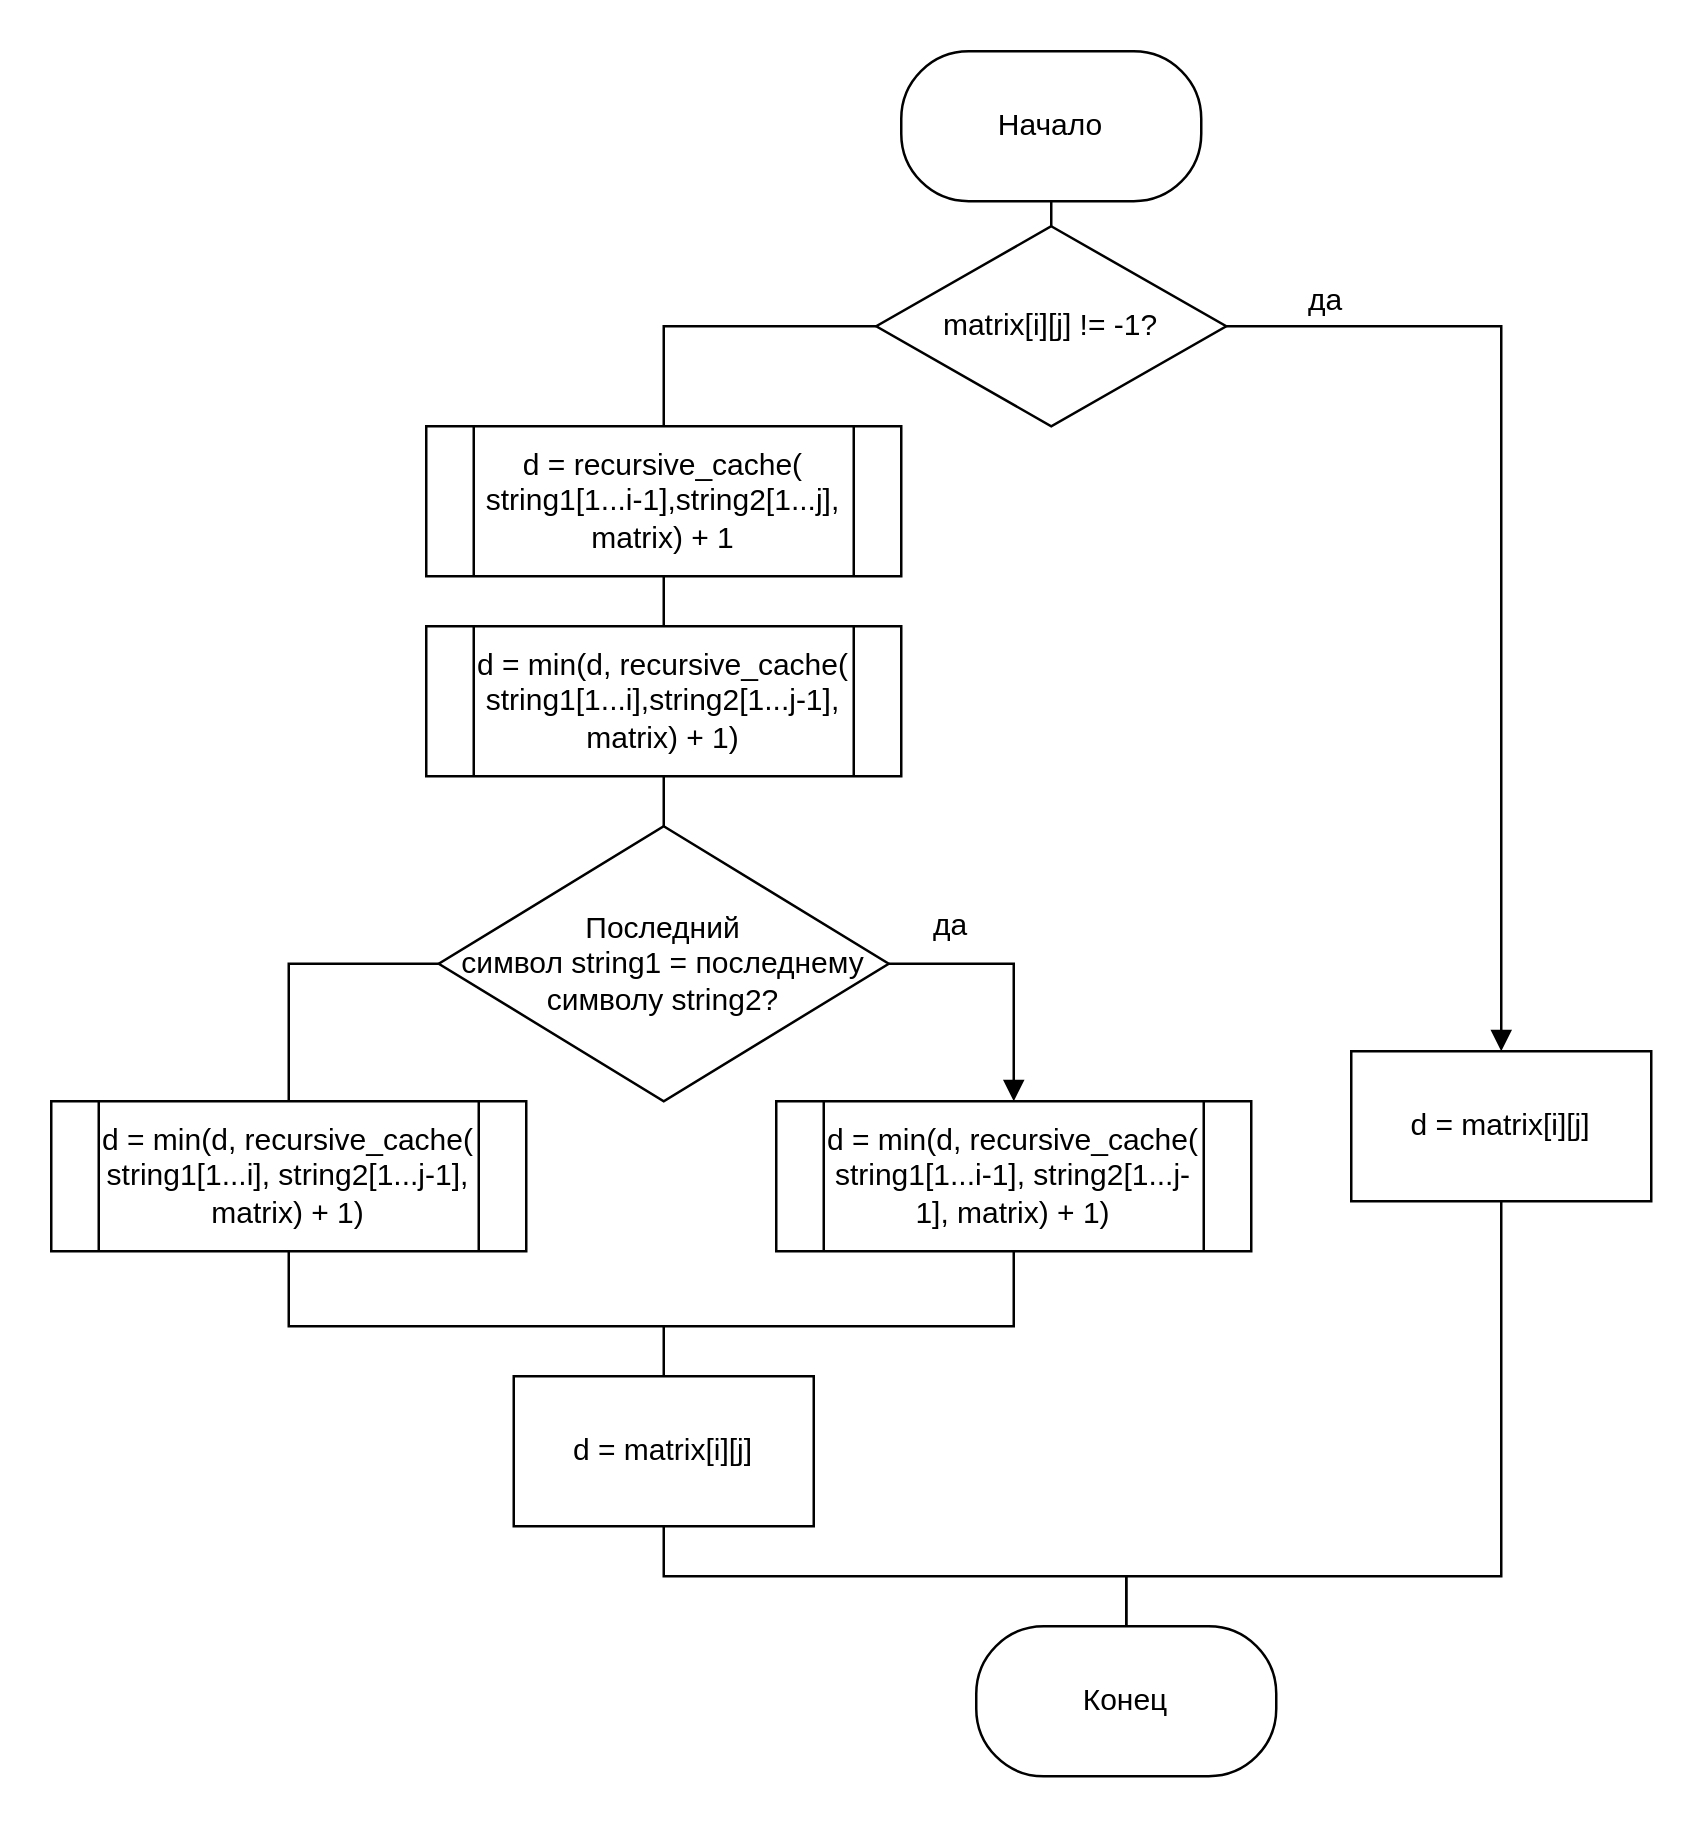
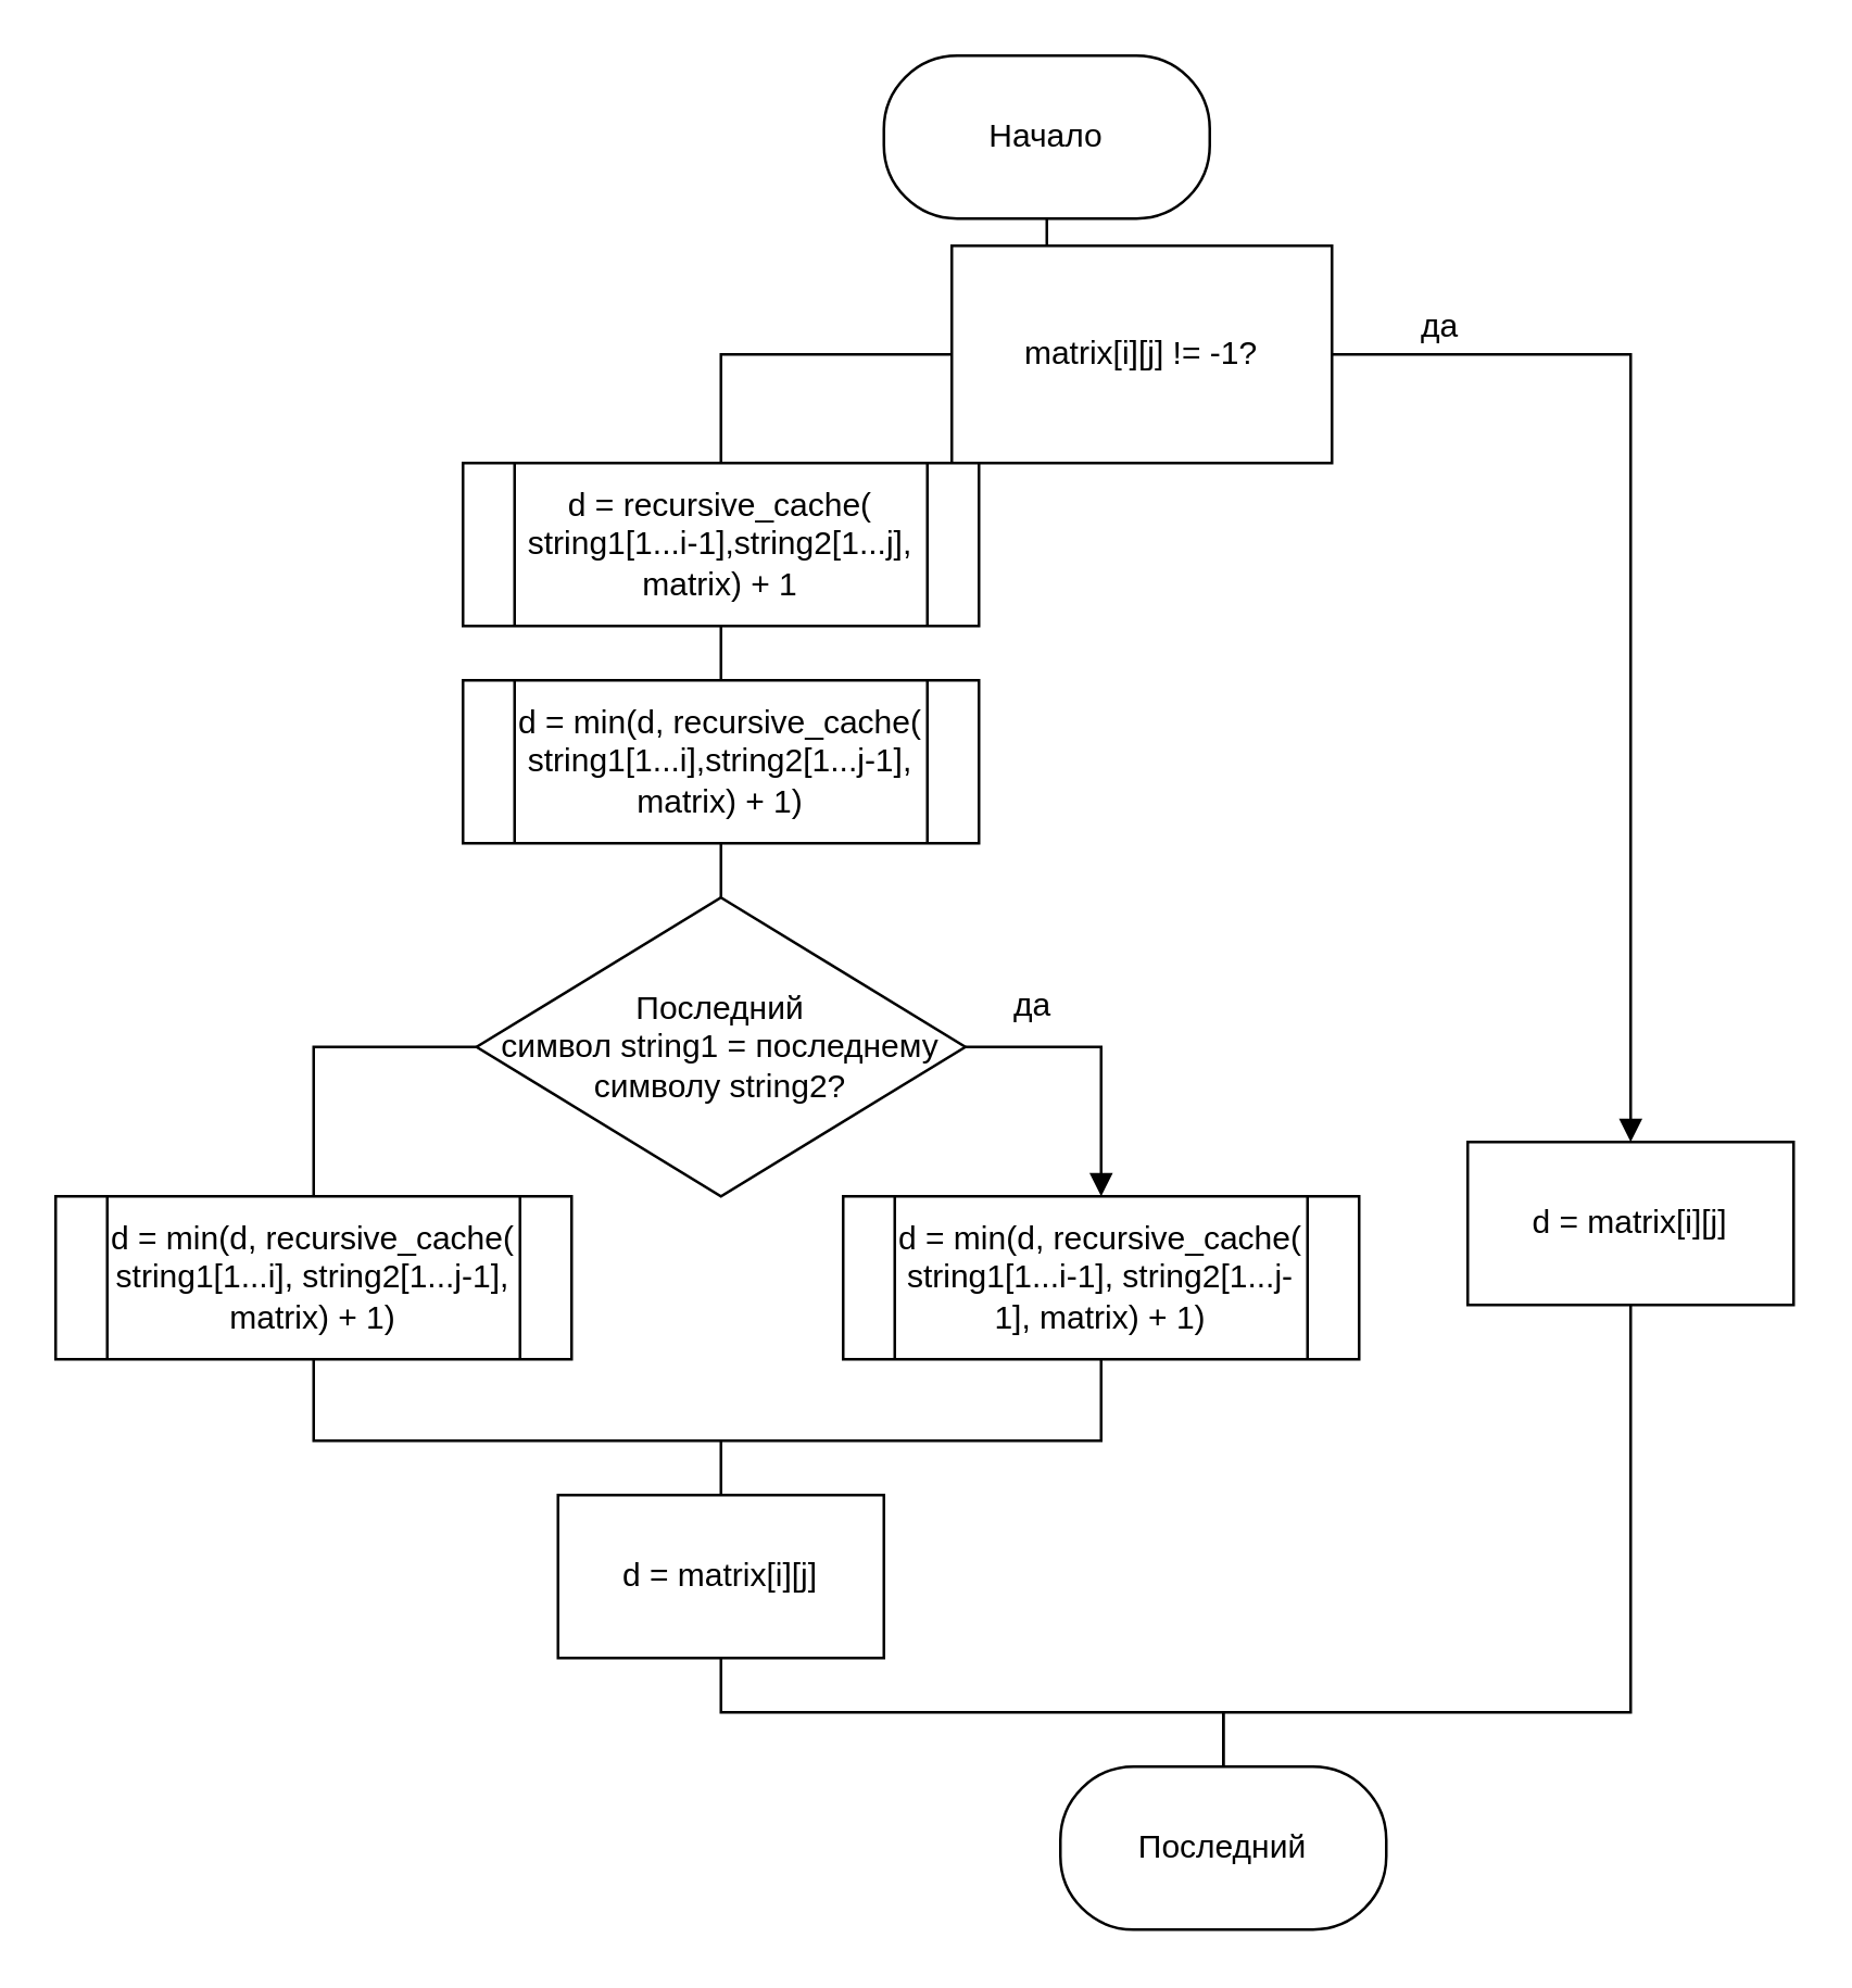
- <mxCell id="3" value="Начало" style="rounded=1;whiteSpace=wrap;html=1;arcSize=45;" parent="1" vertex="1"><mxGeometry x="360" y="20" width="120" height="60" as="geometry" /></mxCell>
+ <mxCell id="3" value="Начало" style="rounded=1;whiteSpace=wrap;html=1;arcSize=45;" parent="1" vertex="1"><mxGeometry x="325" y="20" width="120" height="60" as="geometry" /></mxCell>
- <mxCell id="7" value="matrix[i][j] != -1?" style="rhombus;whiteSpace=wrap;html=1;rounded=0;" parent="1" vertex="1"><mxGeometry x="350" y="90" width="140" height="80" as="geometry" /></mxCell>
+ <mxCell id="7" value="matrix[i][j] != -1?" style="whiteSpace=wrap;html=1;rounded=0;" parent="1" vertex="1"><mxGeometry x="350" y="90" width="140" height="80" as="geometry" /></mxCell>
- <mxCell id="4" value="Конец" style="rounded=1;whiteSpace=wrap;html=1;arcSize=45;" parent="1" vertex="1"><mxGeometry x="390" y="650" width="120" height="60" as="geometry" /></mxCell>
+ <mxCell id="4" value="Последний" style="rounded=1;whiteSpace=wrap;html=1;arcSize=45;" parent="1" vertex="1"><mxGeometry x="390" y="650" width="120" height="60" as="geometry" /></mxCell>
